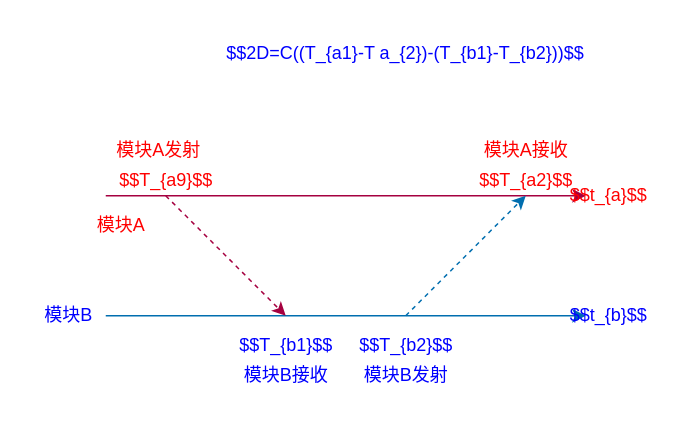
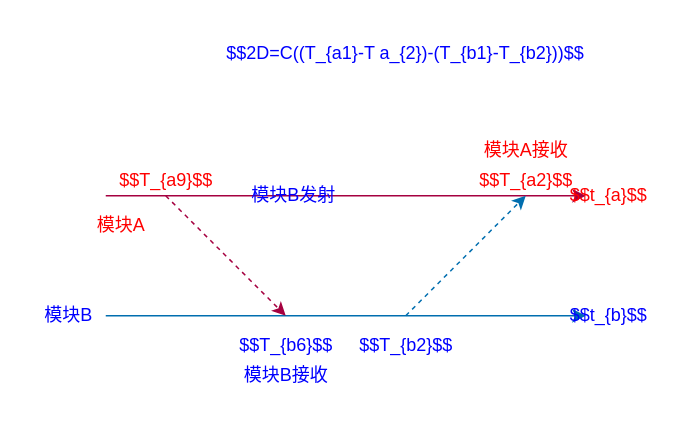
- <mxCell id="15" value="模块A发射" style="text;html=1;align=center;verticalAlign=middle;resizable=0;points=[];autosize=1;fontColor=#FF0000;" vertex="1" parent="2"><mxGeometry x="50" width="70" height="20" as="geometry" /></mxCell>
- <mxCell id="9" value="&lt;span&gt;$$T_{b1}$$&lt;/span&gt;" style="text;html=1;align=center;verticalAlign=middle;resizable=0;points=[];autosize=1;strokeColor=none;fillColor=none;fontColor=#0000FF;" vertex="1" parent="2"><mxGeometry x="130" y="130" width="80" height="20" as="geometry" /></mxCell>
+ <mxCell id="9" value="&lt;span&gt;$$T_{b6}$$&lt;/span&gt;" style="text;html=1;align=center;verticalAlign=middle;resizable=0;points=[];autosize=1;strokeColor=none;fillColor=none;fontColor=#0000FF;" vertex="1" parent="2"><mxGeometry x="130" y="130" width="80" height="20" as="geometry" /></mxCell>
- <mxCell id="18" value="模块B发射" style="text;html=1;align=center;verticalAlign=middle;resizable=0;points=[];autosize=1;fontColor=#0000FF;" vertex="1" parent="2"><mxGeometry x="215" y="150" width="70" height="20" as="geometry" /></mxCell>
+ <mxCell id="18" value="模块B发射" style="text;html=1;align=center;verticalAlign=middle;resizable=0;points=[];autosize=1;fontColor=#0000FF;" vertex="1" parent="2"><mxGeometry x="140" y="30" width="70" height="20" as="geometry" /></mxCell>
